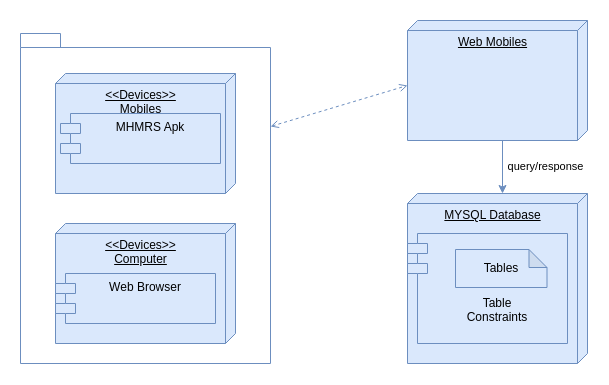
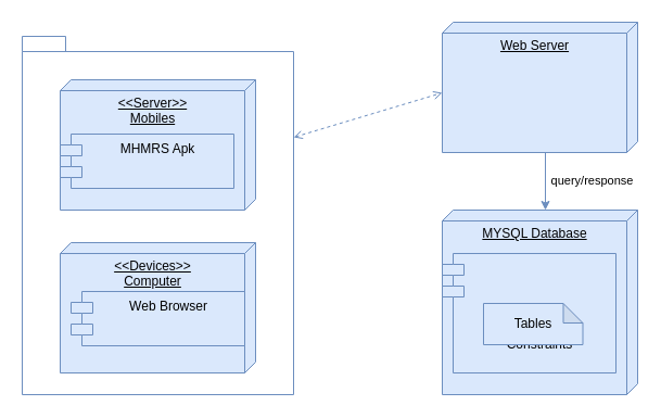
- <mxCell id="7" value="Web Mobiles" style="verticalAlign=top;align=center;spacingTop=8;spacingLeft=2;spacingRight=12;shape=cube;size=10;direction=south;fontStyle=4;html=1;rounded=0;fillColor=#dae8fc;strokeColor=#6c8ebf;" vertex="1" parent="1"><mxGeometry x="407" y="20" width="180" height="120" as="geometry" /></mxCell>
+ <mxCell id="7" value="Web Server" style="verticalAlign=top;align=center;spacingTop=8;spacingLeft=2;spacingRight=12;shape=cube;size=10;direction=south;fontStyle=4;html=1;rounded=0;fillColor=#dae8fc;strokeColor=#6c8ebf;" vertex="1" parent="1"><mxGeometry x="407" y="20" width="180" height="120" as="geometry" /></mxCell>
- <mxCell id="3" value="&lt;div align=&quot;center&quot;&gt;&amp;lt;&amp;lt;Devices&amp;gt;&amp;gt;&lt;/div&gt;&lt;div align=&quot;center&quot;&gt;Mobiles&lt;br&gt;&lt;/div&gt;" style="verticalAlign=top;align=center;spacingTop=8;spacingLeft=2;spacingRight=12;shape=cube;size=10;direction=south;fontStyle=4;html=1;rounded=0;fillColor=#dae8fc;strokeColor=#6c8ebf;" vertex="1" parent="1"><mxGeometry x="55" y="73" width="180" height="120" as="geometry" /></mxCell>
+ <mxCell id="3" value="&lt;div align=&quot;center&quot;&gt;&amp;lt;&amp;lt;Server&amp;gt;&amp;gt;&lt;/div&gt;&lt;div align=&quot;center&quot;&gt;Mobiles&lt;br&gt;&lt;/div&gt;" style="verticalAlign=top;align=center;spacingTop=8;spacingLeft=2;spacingRight=12;shape=cube;size=10;direction=south;fontStyle=4;html=1;rounded=0;fillColor=#dae8fc;strokeColor=#6c8ebf;" vertex="1" parent="1"><mxGeometry x="55" y="73" width="180" height="120" as="geometry" /></mxCell>
- <mxCell id="4" value="MHMRS Apk" style="shape=module;align=left;spacingLeft=20;align=center;verticalAlign=top;rounded=0;fillColor=#dae8fc;strokeColor=#6c8ebf;" vertex="1" parent="1"><mxGeometry x="60" y="113" width="160" height="50" as="geometry" /></mxCell>
+ <mxCell id="4" value="MHMRS Apk" style="shape=module;align=left;spacingLeft=20;align=center;verticalAlign=top;rounded=0;fillColor=#dae8fc;strokeColor=#6c8ebf;" vertex="1" parent="1"><mxGeometry x="55" y="123" width="160" height="50" as="geometry" /></mxCell>
- <mxCell id="10" value="Tables" style="shape=note;whiteSpace=wrap;html=1;backgroundOutline=1;darkOpacity=0.05;rounded=0;fillColor=#dae8fc;size=18;strokeColor=#6c8ebf;" vertex="1" parent="1"><mxGeometry x="455" y="249" width="91.5" height="38" as="geometry" /></mxCell>
+ <mxCell id="10" value="Tables" style="shape=note;whiteSpace=wrap;html=1;backgroundOutline=1;darkOpacity=0.05;rounded=0;fillColor=#dae8fc;size=18;strokeColor=#6c8ebf;" vertex="1" parent="1"><mxGeometry x="445" y="279" width="91.5" height="38" as="geometry" /></mxCell>
- <mxCell id="6" value="Web Browser" style="shape=module;align=left;spacingLeft=20;align=center;verticalAlign=top;rounded=0;fillColor=#dae8fc;strokeColor=#6c8ebf;" vertex="1" parent="1"><mxGeometry x="55" y="273" width="160" height="50" as="geometry" /></mxCell>
+ <mxCell id="6" value="Web Browser" style="shape=module;align=left;spacingLeft=20;align=center;verticalAlign=top;rounded=0;fillColor=#dae8fc;strokeColor=#6c8ebf;" vertex="1" parent="1"><mxGeometry x="65" y="268" width="160" height="50" as="geometry" /></mxCell>
